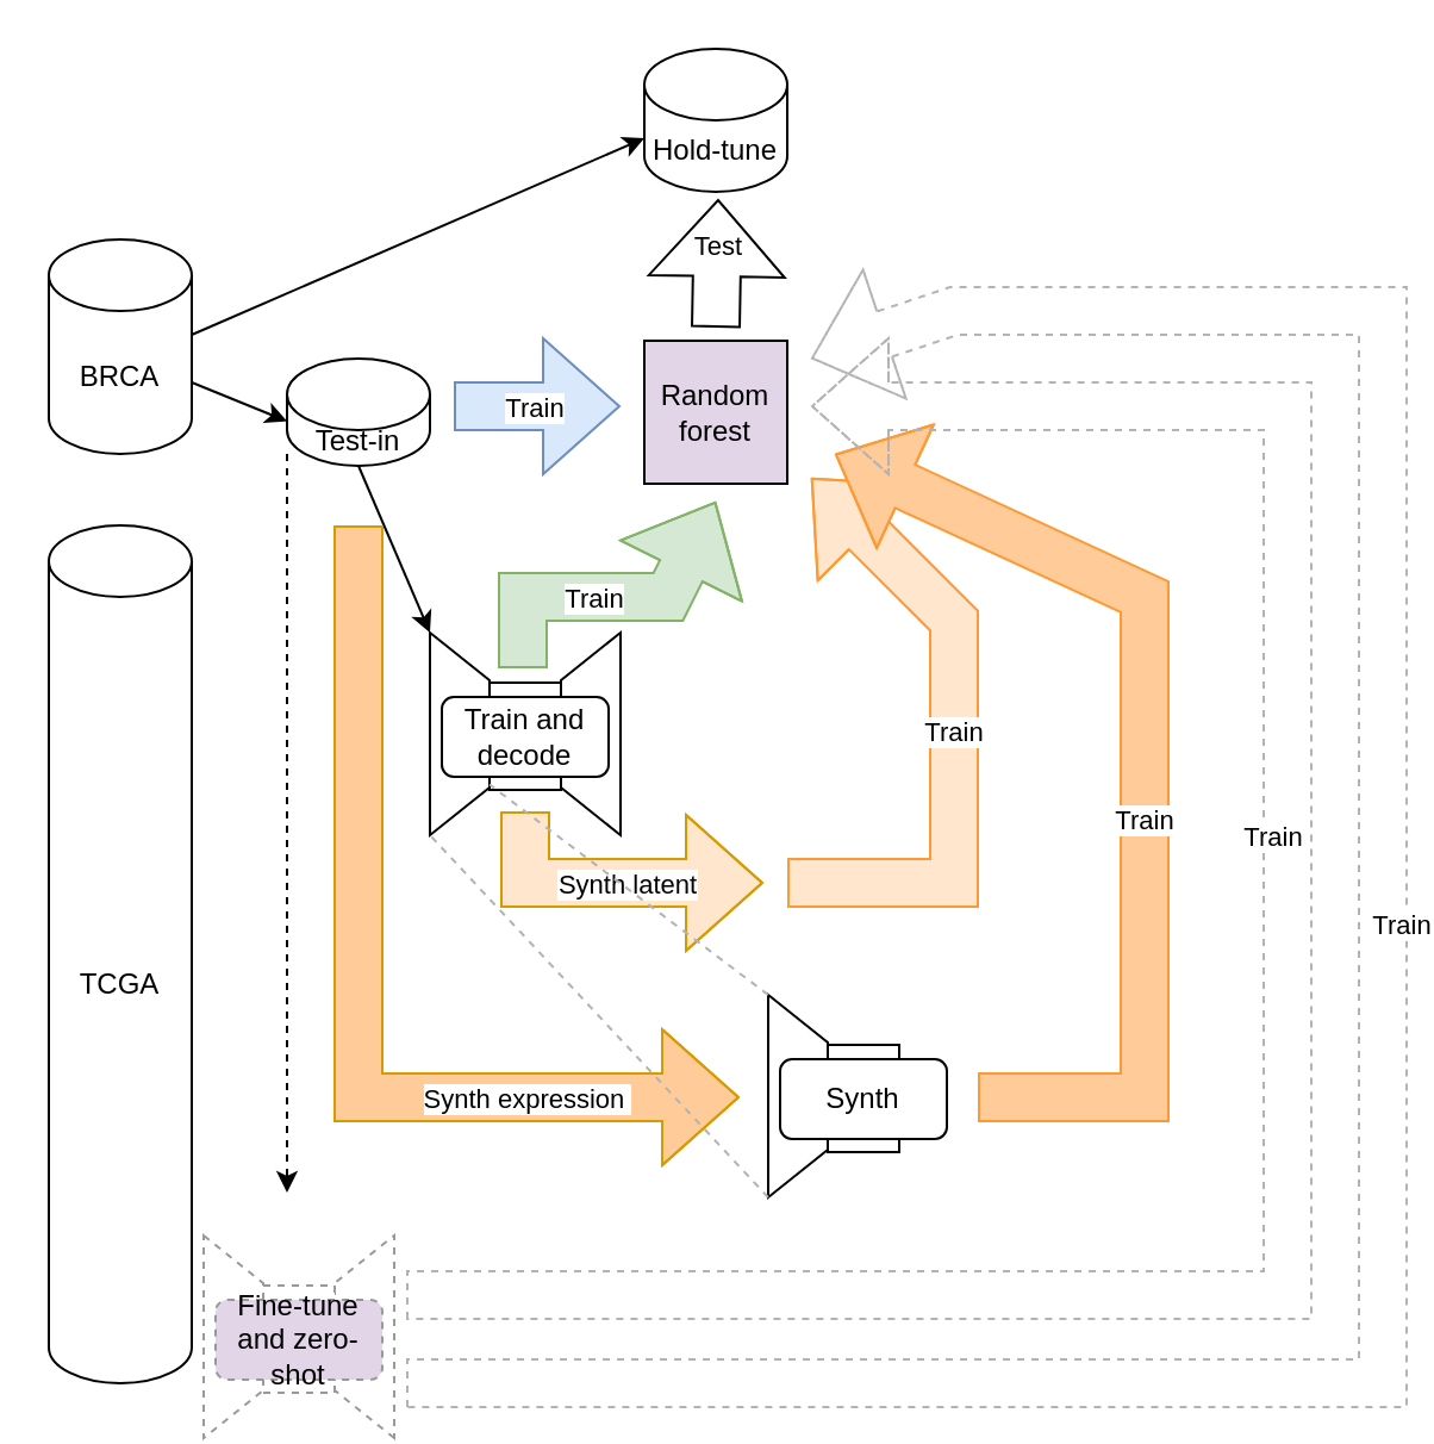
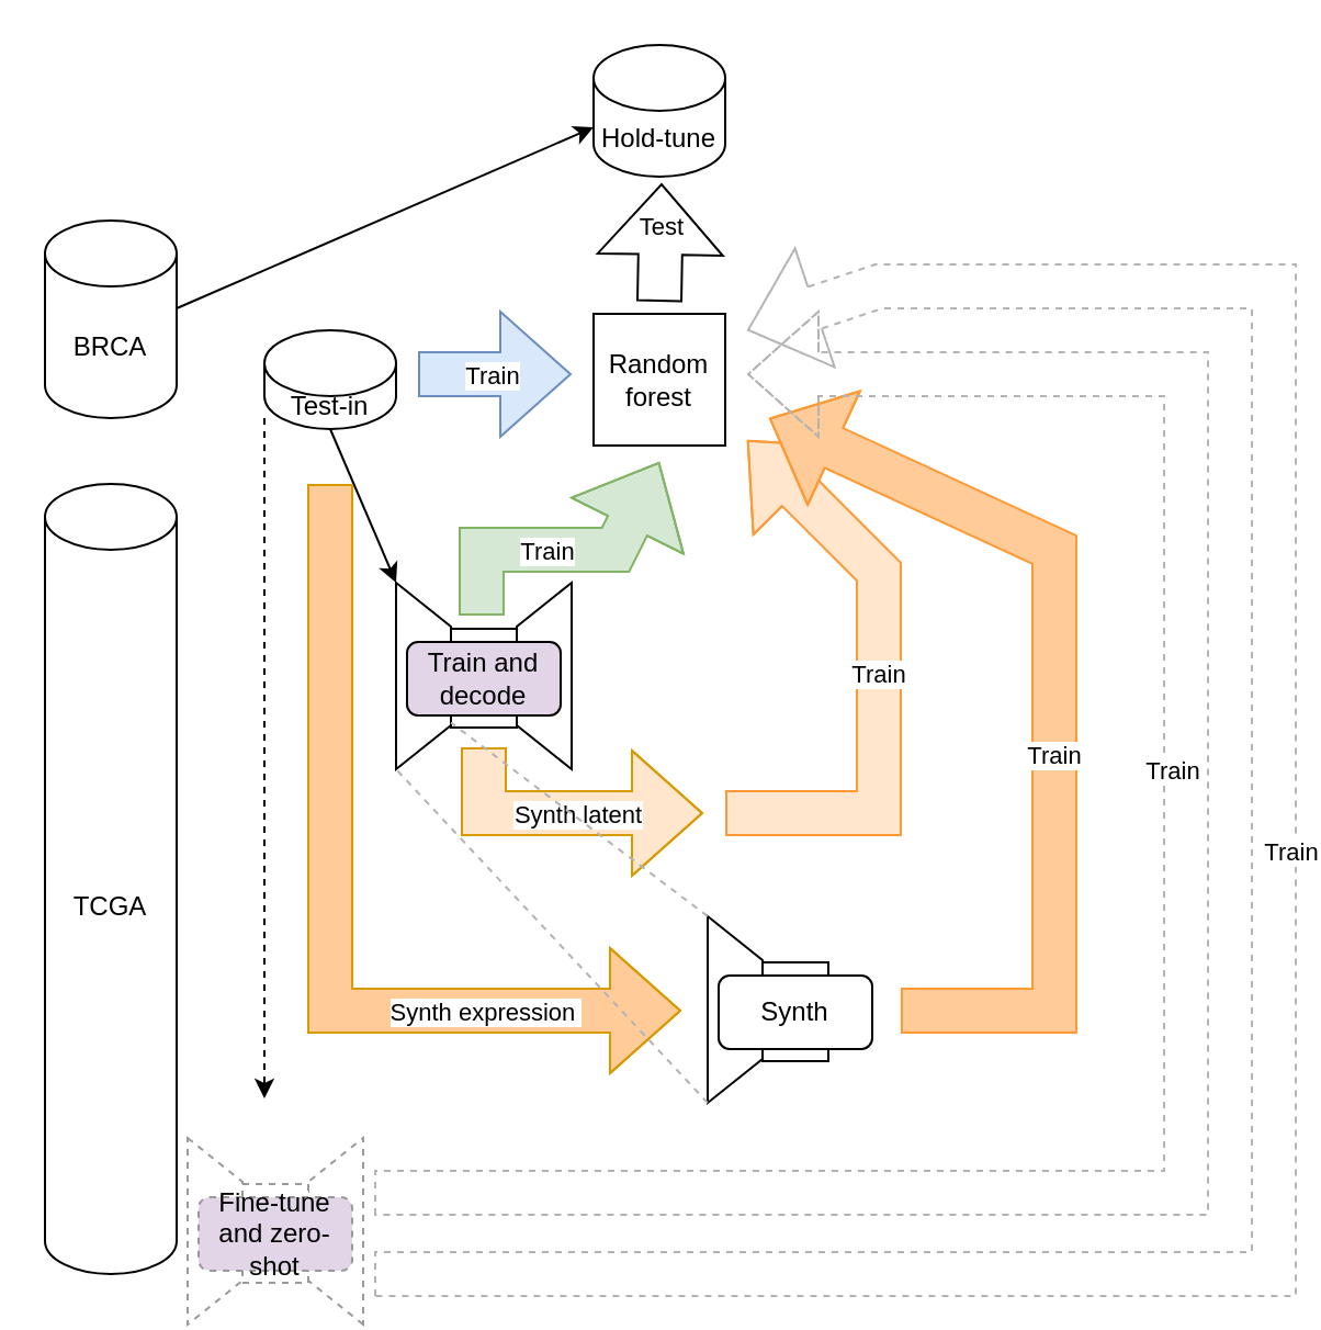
- <mxCell id="6" value="" style="endArrow=classic;html=1;rounded=0;exitX=1;exitY=0;exitDx=0;exitDy=60;exitPerimeter=0;entryX=0;entryY=0;entryDx=0;entryDy=26.25;entryPerimeter=0;" parent="1" source="2" target="5" edge="1"><mxGeometry width="50" height="50" relative="1" as="geometry"><mxPoint x="410" y="340" as="sourcePoint" /><mxPoint x="460" y="290" as="targetPoint" /></mxGeometry></mxCell>
- <mxCell id="8" value="Random forest" style="rounded=0;whiteSpace=wrap;html=1;fillColor=#e1d5e7;" parent="1" vertex="1"><mxGeometry x="270" y="142.5" width="60" height="60" as="geometry" /></mxCell>
+ <mxCell id="8" value="Random forest" style="rounded=0;whiteSpace=wrap;html=1;" parent="1" vertex="1"><mxGeometry x="270" y="142.5" width="60" height="60" as="geometry" /></mxCell>
- <mxCell id="17" value="Train and decode" style="rounded=1;whiteSpace=wrap;html=1;" parent="12" vertex="1"><mxGeometry x="5" y="52" width="70" height="33.5" as="geometry" /></mxCell>
+ <mxCell id="17" value="Train and decode" style="rounded=1;whiteSpace=wrap;html=1;fillColor=#e1d5e7;" parent="12" vertex="1"><mxGeometry x="5" y="52" width="70" height="33.5" as="geometry" /></mxCell>
